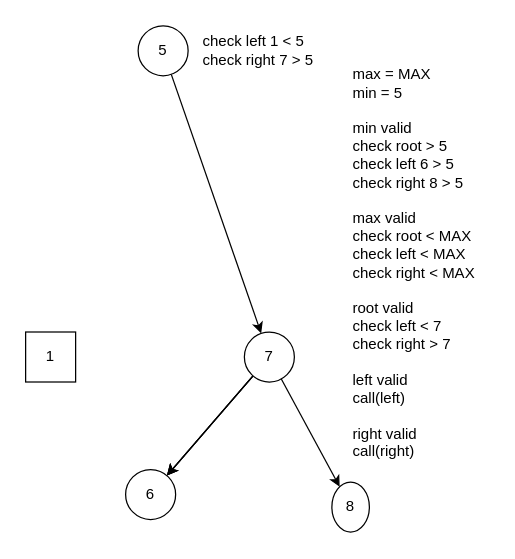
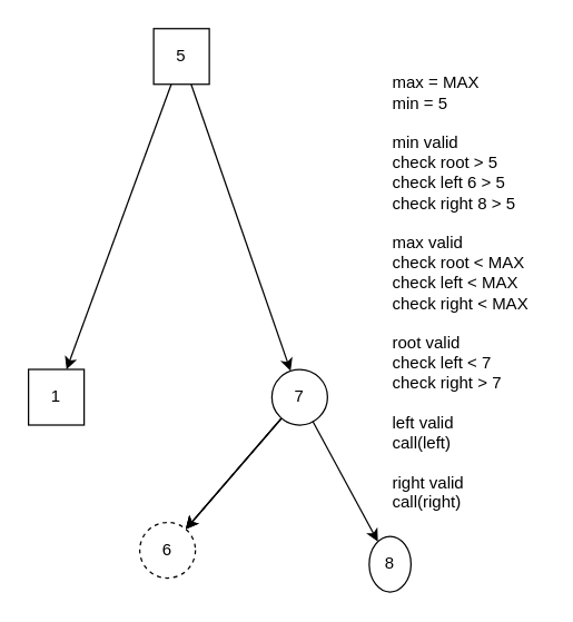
- <mxCell id="4" value="5" style="ellipse;whiteSpace=wrap;html=1;aspect=fixed;" vertex="1" parent="1"><mxGeometry x="110" y="20" width="40" height="40" as="geometry" /></mxCell>
+ <mxCell id="4" value="5" style="whiteSpace=wrap;html=1;aspect=fixed;rounded=0;" vertex="1" parent="1"><mxGeometry x="110" y="20" width="40" height="40" as="geometry" /></mxCell>
- <mxCell id="13" value="check left 1 &amp;lt; 5&lt;br&gt;check right 7 &amp;gt; 5&amp;nbsp;" style="text;html=1;align=left;verticalAlign=middle;resizable=0;points=[];autosize=1;strokeColor=none;fillColor=none;" vertex="1" parent="1"><mxGeometry x="160" y="25" width="110" height="30" as="geometry" /></mxCell>
+ <mxCell id="2" value="" style="edgeStyle=none;html=1;" edge="1" parent="1" source="4" target="5"><mxGeometry relative="1" as="geometry" /></mxCell>
- <mxCell id="11" value="6" style="ellipse;whiteSpace=wrap;html=1;aspect=fixed;" vertex="1" parent="1"><mxGeometry x="100" y="375" width="40" height="40" as="geometry" /></mxCell>
+ <mxCell id="11" value="6" style="ellipse;whiteSpace=wrap;html=1;aspect=fixed;dashed=1;" vertex="1" parent="1"><mxGeometry x="100" y="375" width="40" height="40" as="geometry" /></mxCell>
